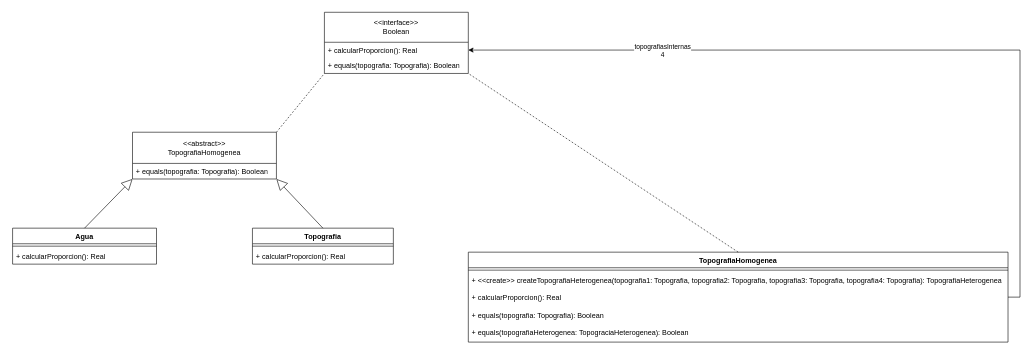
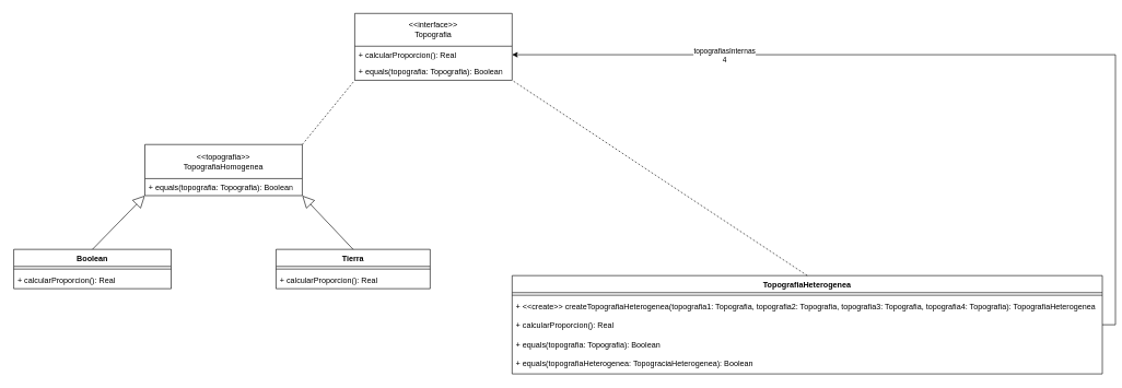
- <mxCell id="2" value="&lt;div&gt;&amp;lt;&amp;lt;interface&amp;gt;&amp;gt;&lt;/div&gt;&lt;div&gt;Boolean&lt;br&gt;&lt;/div&gt;" style="swimlane;fontStyle=0;childLayout=stackLayout;horizontal=1;startSize=50;fillColor=none;horizontalStack=0;resizeParent=1;resizeParentMax=0;resizeLast=0;collapsible=1;marginBottom=0;whiteSpace=wrap;html=1;" vertex="1" parent="1"><mxGeometry x="540" y="20" width="240" height="102" as="geometry" /></mxCell>
+ <mxCell id="2" value="&lt;div&gt;&amp;lt;&amp;lt;interface&amp;gt;&amp;gt;&lt;/div&gt;&lt;div&gt;Topografia&lt;br&gt;&lt;/div&gt;" style="swimlane;fontStyle=0;childLayout=stackLayout;horizontal=1;startSize=50;fillColor=none;horizontalStack=0;resizeParent=1;resizeParentMax=0;resizeLast=0;collapsible=1;marginBottom=0;whiteSpace=wrap;html=1;" vertex="1" parent="1"><mxGeometry x="540" y="20" width="240" height="102" as="geometry" /></mxCell>
- <mxCell id="16" value="&lt;div&gt;&amp;lt;&amp;lt;abstract&amp;gt;&amp;gt;&lt;/div&gt;&lt;div&gt;TopografiaHomogenea&lt;br&gt;&lt;/div&gt;" style="swimlane;fontStyle=0;childLayout=stackLayout;horizontal=1;startSize=52;fillColor=none;horizontalStack=0;resizeParent=1;resizeParentMax=0;resizeLast=0;collapsible=1;marginBottom=0;whiteSpace=wrap;html=1;" vertex="1" parent="1"><mxGeometry x="220" y="220" width="240" height="78" as="geometry" /></mxCell>
+ <mxCell id="16" value="&lt;div&gt;&amp;lt;&amp;lt;topografia&amp;gt;&amp;gt;&lt;/div&gt;&lt;div&gt;TopografiaHomogenea&lt;br&gt;&lt;/div&gt;" style="swimlane;fontStyle=0;childLayout=stackLayout;horizontal=1;startSize=52;fillColor=none;horizontalStack=0;resizeParent=1;resizeParentMax=0;resizeLast=0;collapsible=1;marginBottom=0;whiteSpace=wrap;html=1;" vertex="1" parent="1"><mxGeometry x="220" y="220" width="240" height="78" as="geometry" /></mxCell>
- <mxCell id="5" value="Agua" style="swimlane;fontStyle=1;align=center;verticalAlign=top;childLayout=stackLayout;horizontal=1;startSize=26;horizontalStack=0;resizeParent=1;resizeParentMax=0;resizeLast=0;collapsible=1;marginBottom=0;whiteSpace=wrap;html=1;" vertex="1" parent="1"><mxGeometry x="20" y="380" width="240" height="60" as="geometry" /></mxCell>
+ <mxCell id="5" value="Boolean" style="swimlane;fontStyle=1;align=center;verticalAlign=top;childLayout=stackLayout;horizontal=1;startSize=26;horizontalStack=0;resizeParent=1;resizeParentMax=0;resizeLast=0;collapsible=1;marginBottom=0;whiteSpace=wrap;html=1;" vertex="1" parent="1"><mxGeometry x="20" y="380" width="240" height="60" as="geometry" /></mxCell>
- <mxCell id="8" value="Topografia" style="swimlane;fontStyle=1;align=center;verticalAlign=top;childLayout=stackLayout;horizontal=1;startSize=26;horizontalStack=0;resizeParent=1;resizeParentMax=0;resizeLast=0;collapsible=1;marginBottom=0;whiteSpace=wrap;html=1;" vertex="1" parent="1"><mxGeometry x="420" y="380" width="235" height="60" as="geometry" /></mxCell>
+ <mxCell id="8" value="Tierra" style="swimlane;fontStyle=1;align=center;verticalAlign=top;childLayout=stackLayout;horizontal=1;startSize=26;horizontalStack=0;resizeParent=1;resizeParentMax=0;resizeLast=0;collapsible=1;marginBottom=0;whiteSpace=wrap;html=1;" vertex="1" parent="1"><mxGeometry x="420" y="380" width="235" height="60" as="geometry" /></mxCell>
- <mxCell id="13" value="TopografiaHomogenea" style="swimlane;fontStyle=1;align=center;verticalAlign=top;childLayout=stackLayout;horizontal=1;startSize=26;horizontalStack=0;resizeParent=1;resizeParentMax=0;resizeLast=0;collapsible=1;marginBottom=0;whiteSpace=wrap;html=1;" vertex="1" parent="1"><mxGeometry x="780" y="420" width="900" height="150" as="geometry" /></mxCell>
+ <mxCell id="13" value="TopografiaHeterogenea" style="swimlane;fontStyle=1;align=center;verticalAlign=top;childLayout=stackLayout;horizontal=1;startSize=26;horizontalStack=0;resizeParent=1;resizeParentMax=0;resizeLast=0;collapsible=1;marginBottom=0;whiteSpace=wrap;html=1;" vertex="1" parent="1"><mxGeometry x="780" y="420" width="900" height="150" as="geometry" /></mxCell>
